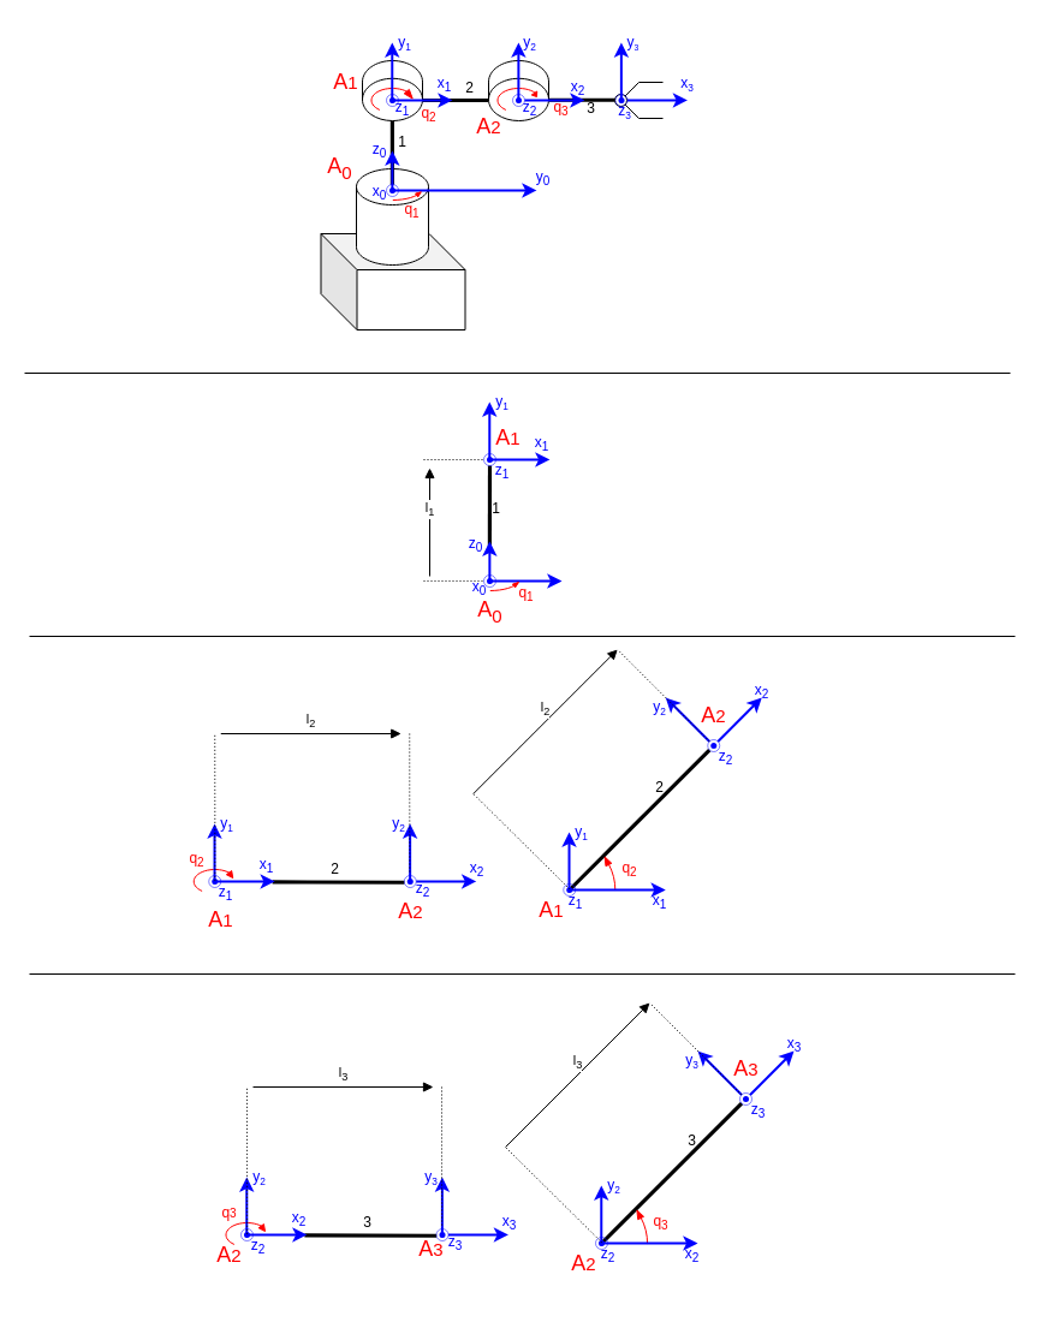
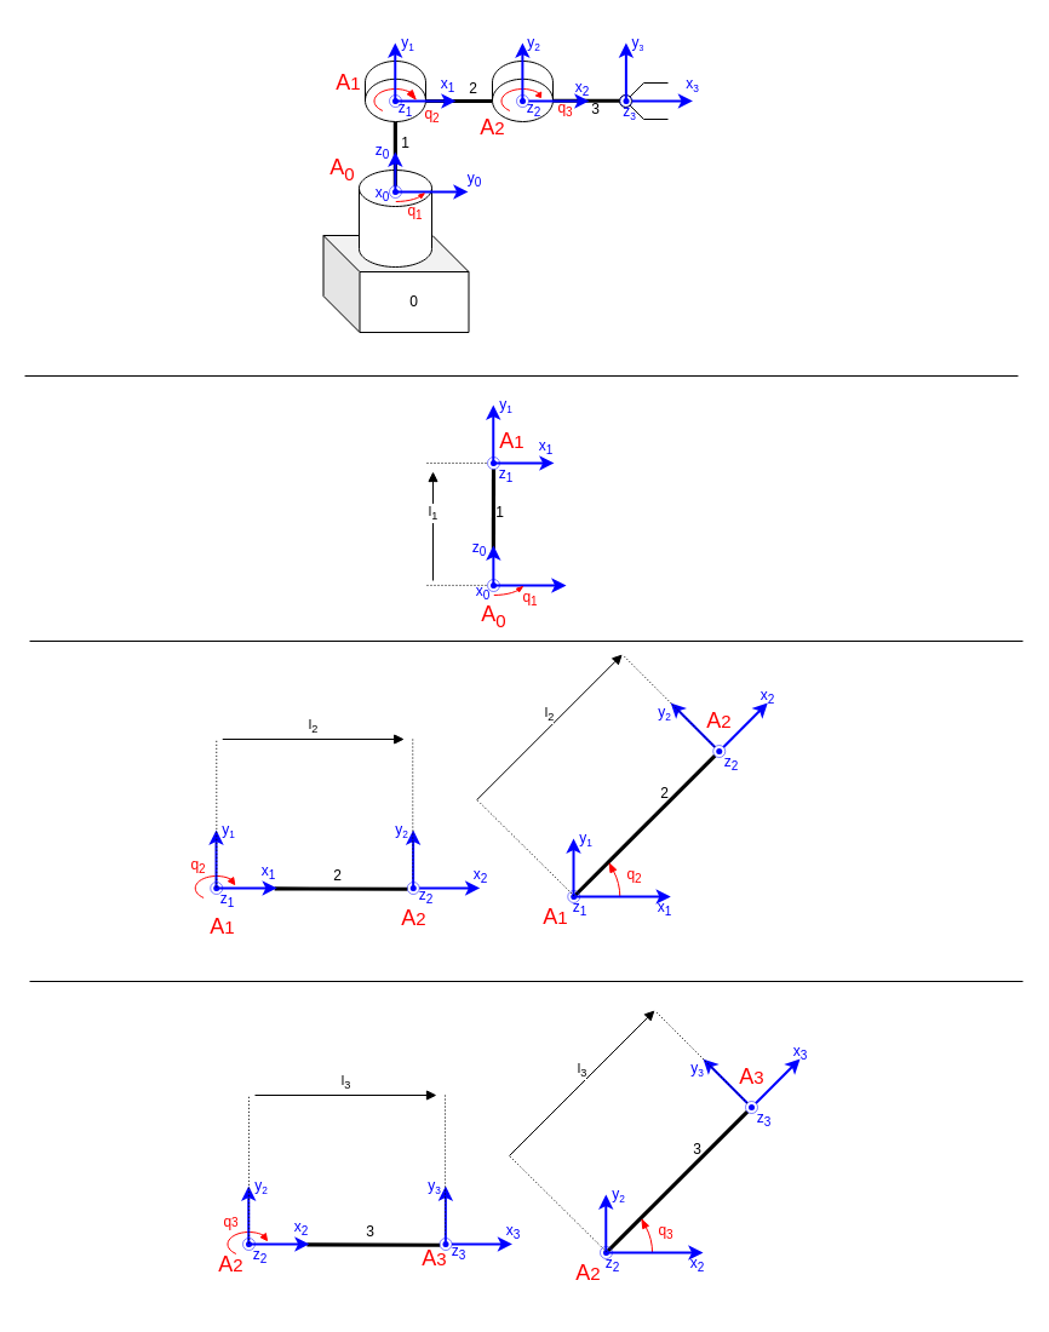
- <mxCell id="59" value="&lt;font style=&quot;color: light-dark(rgb(0, 0, 255), rgb(237, 237, 237));&quot;&gt;y&lt;sub&gt;0&lt;/sub&gt;&lt;/font&gt;" style="text;html=1;align=center;verticalAlign=middle;resizable=0;points=[];autosize=1;strokeColor=none;fillColor=none;" parent="1" vertex="1"><mxGeometry x="431" y="133" width="40" height="30" as="geometry" /></mxCell>
+ <mxCell id="59" value="&lt;font style=&quot;color: light-dark(rgb(0, 0, 255), rgb(237, 237, 237));&quot;&gt;y&lt;sub&gt;0&lt;/sub&gt;&lt;/font&gt;" style="text;html=1;align=center;verticalAlign=middle;resizable=0;points=[];autosize=1;strokeColor=none;fillColor=none;" parent="1" vertex="1"><mxGeometry x="371" y="133" width="40" height="30" as="geometry" /></mxCell>
+ <mxCell id="44" value="0" style="text;html=1;align=center;verticalAlign=middle;resizable=0;points=[];autosize=1;strokeColor=none;fillColor=none;" parent="1" vertex="1"><mxGeometry x="326" y="234" width="30" height="30" as="geometry" /></mxCell>
